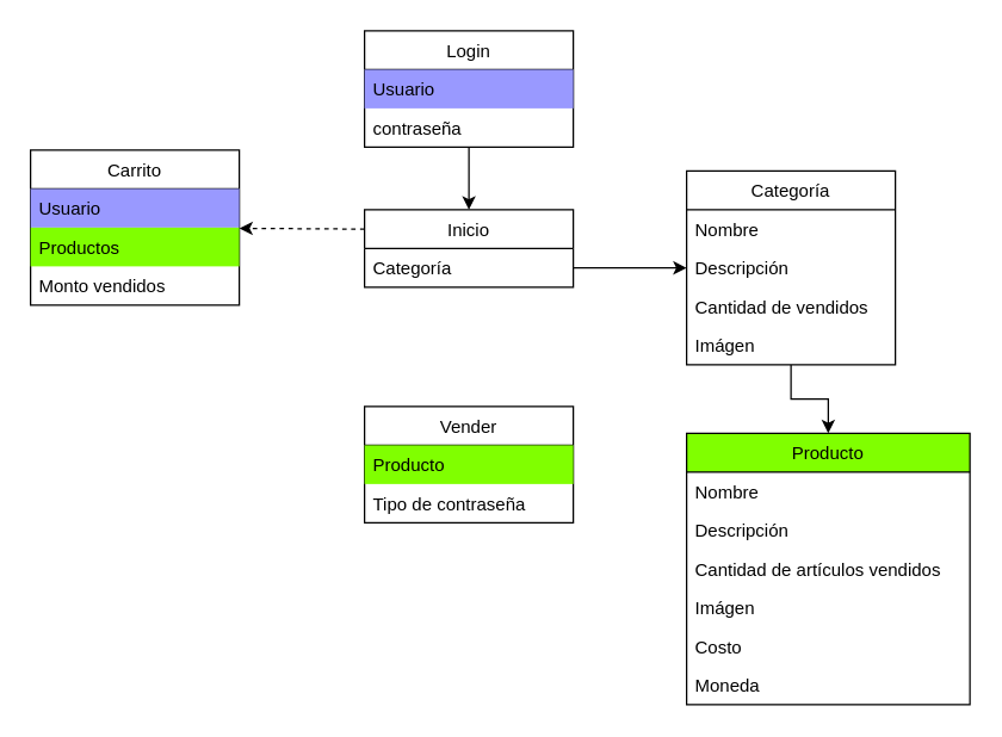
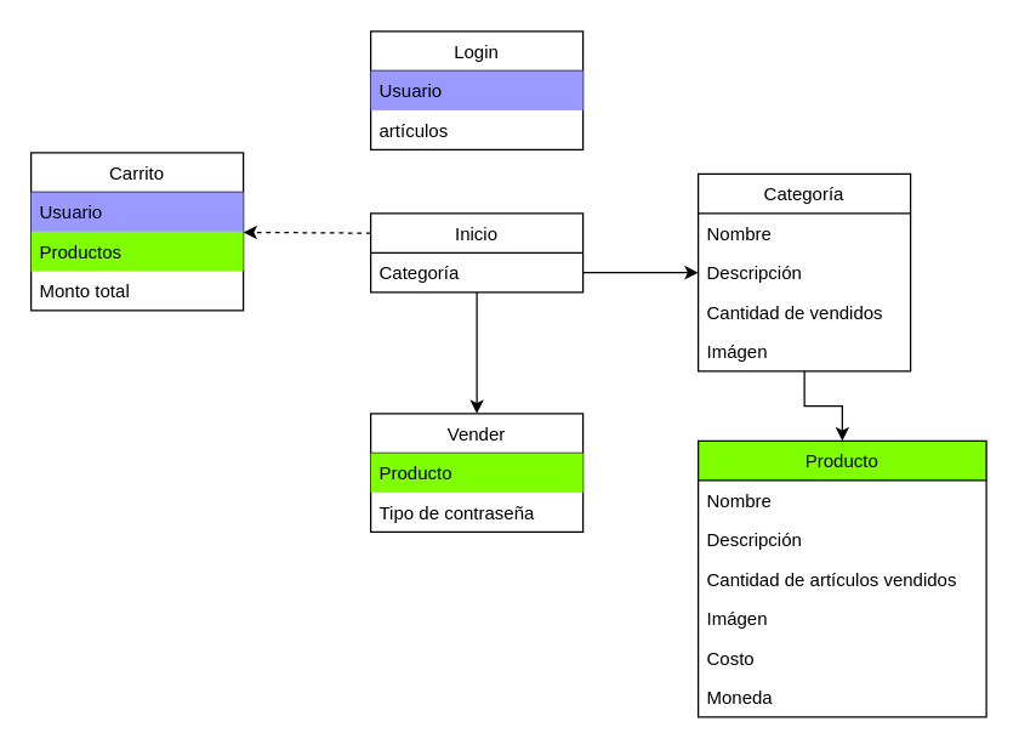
- <mxCell id="4" value="contraseña" style="text;strokeColor=none;fillColor=none;align=left;verticalAlign=top;spacingLeft=4;spacingRight=4;overflow=hidden;rotatable=0;points=[[0,0.5],[1,0.5]];portConstraint=eastwest;" vertex="1" parent="2"><mxGeometry y="52" width="140" height="26" as="geometry" /></mxCell>
+ <mxCell id="4" value="artículos" style="text;strokeColor=none;fillColor=none;align=left;verticalAlign=top;spacingLeft=4;spacingRight=4;overflow=hidden;rotatable=0;points=[[0,0.5],[1,0.5]];portConstraint=eastwest;" vertex="1" parent="2"><mxGeometry y="52" width="140" height="26" as="geometry" /></mxCell>
- <mxCell id="5" value="" style="endArrow=classic;html=1;" edge="1" parent="1" source="2" target="7"><mxGeometry width="50" height="50" relative="1" as="geometry"><mxPoint x="290" y="260" as="sourcePoint" /><mxPoint x="314" y="160" as="targetPoint" /></mxGeometry></mxCell>
- <mxCell id="30" value="Monto vendidos" style="text;strokeColor=none;fillColor=none;align=left;verticalAlign=top;spacingLeft=4;spacingRight=4;overflow=hidden;rotatable=0;points=[[0,0.5],[1,0.5]];portConstraint=eastwest;" vertex="1" parent="27"><mxGeometry y="78" width="140" height="26" as="geometry" /></mxCell>
+ <mxCell id="30" value="Monto total" style="text;strokeColor=none;fillColor=none;align=left;verticalAlign=top;spacingLeft=4;spacingRight=4;overflow=hidden;rotatable=0;points=[[0,0.5],[1,0.5]];portConstraint=eastwest;" vertex="1" parent="27"><mxGeometry y="78" width="140" height="26" as="geometry" /></mxCell>
+ <mxCell id="6" value="" style="edgeStyle=orthogonalEdgeStyle;rounded=0;orthogonalLoop=1;jettySize=auto;html=1;" edge="1" parent="1" source="7" target="23"><mxGeometry relative="1" as="geometry" /></mxCell>
